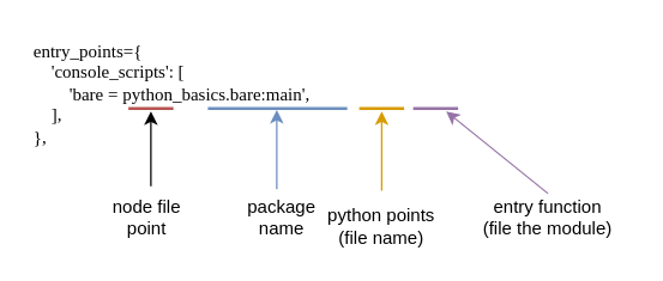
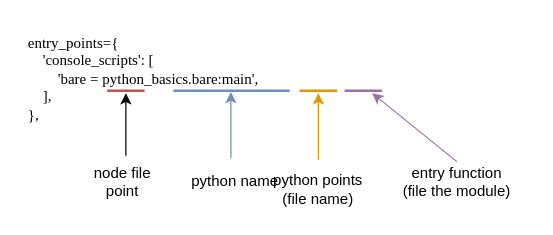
- <mxCell id="7" value="package name" style="text;html=1;strokeColor=none;fillColor=none;align=center;verticalAlign=middle;whiteSpace=wrap;rounded=0;" vertex="1" parent="1"><mxGeometry x="150" y="130" width="75" height="30" as="geometry" /></mxCell>
+ <mxCell id="7" value="python name" style="text;html=1;strokeColor=none;fillColor=none;align=center;verticalAlign=middle;whiteSpace=wrap;rounded=0;" vertex="1" parent="1"><mxGeometry x="150" y="130" width="75" height="30" as="geometry" /></mxCell>
